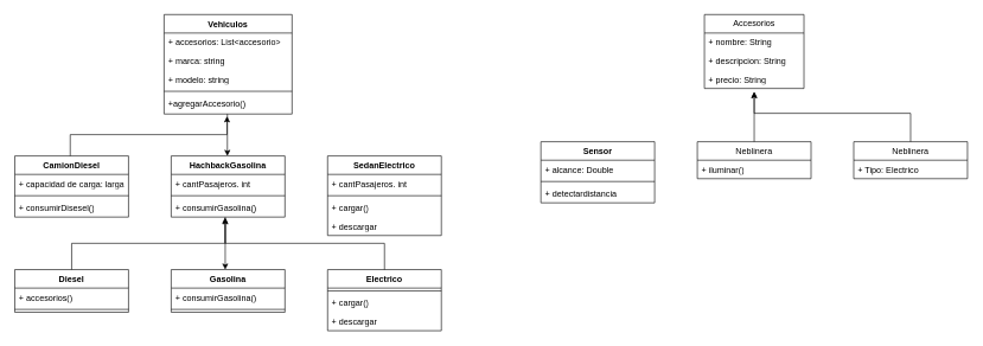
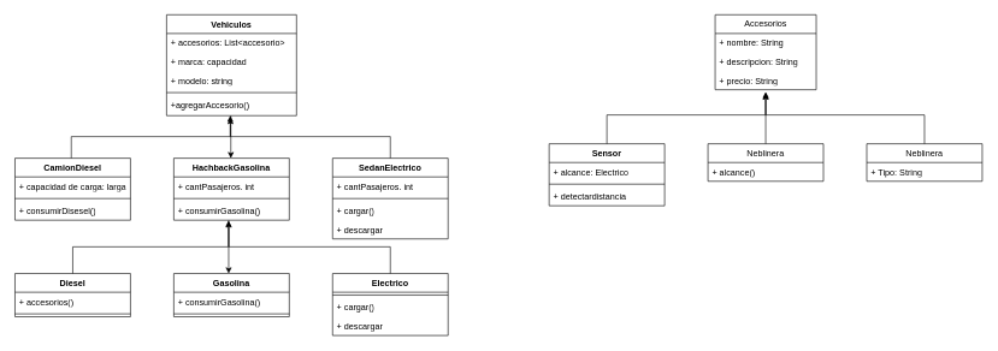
- <mxCell id="5" value="&lt;font style=&quot;vertical-align: inherit;&quot;&gt;&lt;font style=&quot;vertical-align: inherit;&quot;&gt;&lt;font style=&quot;vertical-align: inherit;&quot;&gt;&lt;font style=&quot;vertical-align: inherit;&quot;&gt;&lt;font style=&quot;vertical-align: inherit;&quot;&gt;&lt;font style=&quot;vertical-align: inherit;&quot;&gt;+ marca: string&lt;/font&gt;&lt;/font&gt;&lt;/font&gt;&lt;/font&gt;&lt;/font&gt;&lt;/font&gt;" style="text;strokeColor=none;fillColor=none;align=left;verticalAlign=top;spacingLeft=4;spacingRight=4;overflow=hidden;rotatable=0;points=[[0,0.5],[1,0.5]];portConstraint=eastwest;whiteSpace=wrap;html=1;" vertex="1" parent="3"><mxGeometry y="52" width="180" height="26" as="geometry" /></mxCell>
+ <mxCell id="5" value="&lt;font style=&quot;vertical-align: inherit;&quot;&gt;&lt;font style=&quot;vertical-align: inherit;&quot;&gt;&lt;font style=&quot;vertical-align: inherit;&quot;&gt;&lt;font style=&quot;vertical-align: inherit;&quot;&gt;&lt;font style=&quot;vertical-align: inherit;&quot;&gt;&lt;font style=&quot;vertical-align: inherit;&quot;&gt;+ marca: capacidad&lt;/font&gt;&lt;/font&gt;&lt;/font&gt;&lt;/font&gt;&lt;/font&gt;&lt;/font&gt;" style="text;strokeColor=none;fillColor=none;align=left;verticalAlign=top;spacingLeft=4;spacingRight=4;overflow=hidden;rotatable=0;points=[[0,0.5],[1,0.5]];portConstraint=eastwest;whiteSpace=wrap;html=1;" vertex="1" parent="3"><mxGeometry y="52" width="180" height="26" as="geometry" /></mxCell>
+ <mxCell id="50" style="edgeStyle=orthogonalEdgeStyle;rounded=0;orthogonalLoop=1;jettySize=auto;html=1;entryX=0.5;entryY=1.115;entryDx=0;entryDy=0;entryPerimeter=0;" edge="1" parent="1" source="41" target="40"><mxGeometry relative="1" as="geometry"><Array as="points"><mxPoint x="840" y="159" /><mxPoint x="1060" y="159" /></Array></mxGeometry></mxCell>
+ <mxCell id="34" style="edgeStyle=orthogonalEdgeStyle;rounded=0;orthogonalLoop=1;jettySize=auto;html=1;entryX=0.49;entryY=1;entryDx=0;entryDy=0;entryPerimeter=0;" edge="1" parent="1" source="18" target="8"><mxGeometry relative="1" as="geometry"><Array as="points"><mxPoint x="540" y="189" /><mxPoint x="318" y="189" /></Array></mxGeometry></mxCell>
- <mxCell id="42" value="+ alcance: Double" style="text;strokeColor=none;fillColor=none;align=left;verticalAlign=top;spacingLeft=4;spacingRight=4;overflow=hidden;rotatable=0;points=[[0,0.5],[1,0.5]];portConstraint=eastwest;whiteSpace=wrap;html=1;" vertex="1" parent="41"><mxGeometry y="26" width="160" height="26" as="geometry" /></mxCell>
+ <mxCell id="42" value="+ alcance: Electrico" style="text;strokeColor=none;fillColor=none;align=left;verticalAlign=top;spacingLeft=4;spacingRight=4;overflow=hidden;rotatable=0;points=[[0,0.5],[1,0.5]];portConstraint=eastwest;whiteSpace=wrap;html=1;" vertex="1" parent="41"><mxGeometry y="26" width="160" height="26" as="geometry" /></mxCell>
- <mxCell id="47" value="+ iluminar()" style="text;strokeColor=none;fillColor=none;align=left;verticalAlign=top;spacingLeft=4;spacingRight=4;overflow=hidden;rotatable=0;points=[[0,0.5],[1,0.5]];portConstraint=eastwest;whiteSpace=wrap;html=1;" vertex="1" parent="46"><mxGeometry y="26" width="160" height="26" as="geometry" /></mxCell>
+ <mxCell id="47" value="+ alcance()" style="text;strokeColor=none;fillColor=none;align=left;verticalAlign=top;spacingLeft=4;spacingRight=4;overflow=hidden;rotatable=0;points=[[0,0.5],[1,0.5]];portConstraint=eastwest;whiteSpace=wrap;html=1;" vertex="1" parent="46"><mxGeometry y="26" width="160" height="26" as="geometry" /></mxCell>
- <mxCell id="49" value="+ Tipo: Electrico" style="text;strokeColor=none;fillColor=none;align=left;verticalAlign=top;spacingLeft=4;spacingRight=4;overflow=hidden;rotatable=0;points=[[0,0.5],[1,0.5]];portConstraint=eastwest;whiteSpace=wrap;html=1;" vertex="1" parent="48"><mxGeometry y="26" width="160" height="26" as="geometry" /></mxCell>
+ <mxCell id="49" value="+ Tipo: String" style="text;strokeColor=none;fillColor=none;align=left;verticalAlign=top;spacingLeft=4;spacingRight=4;overflow=hidden;rotatable=0;points=[[0,0.5],[1,0.5]];portConstraint=eastwest;whiteSpace=wrap;html=1;" vertex="1" parent="48"><mxGeometry y="26" width="160" height="26" as="geometry" /></mxCell>
